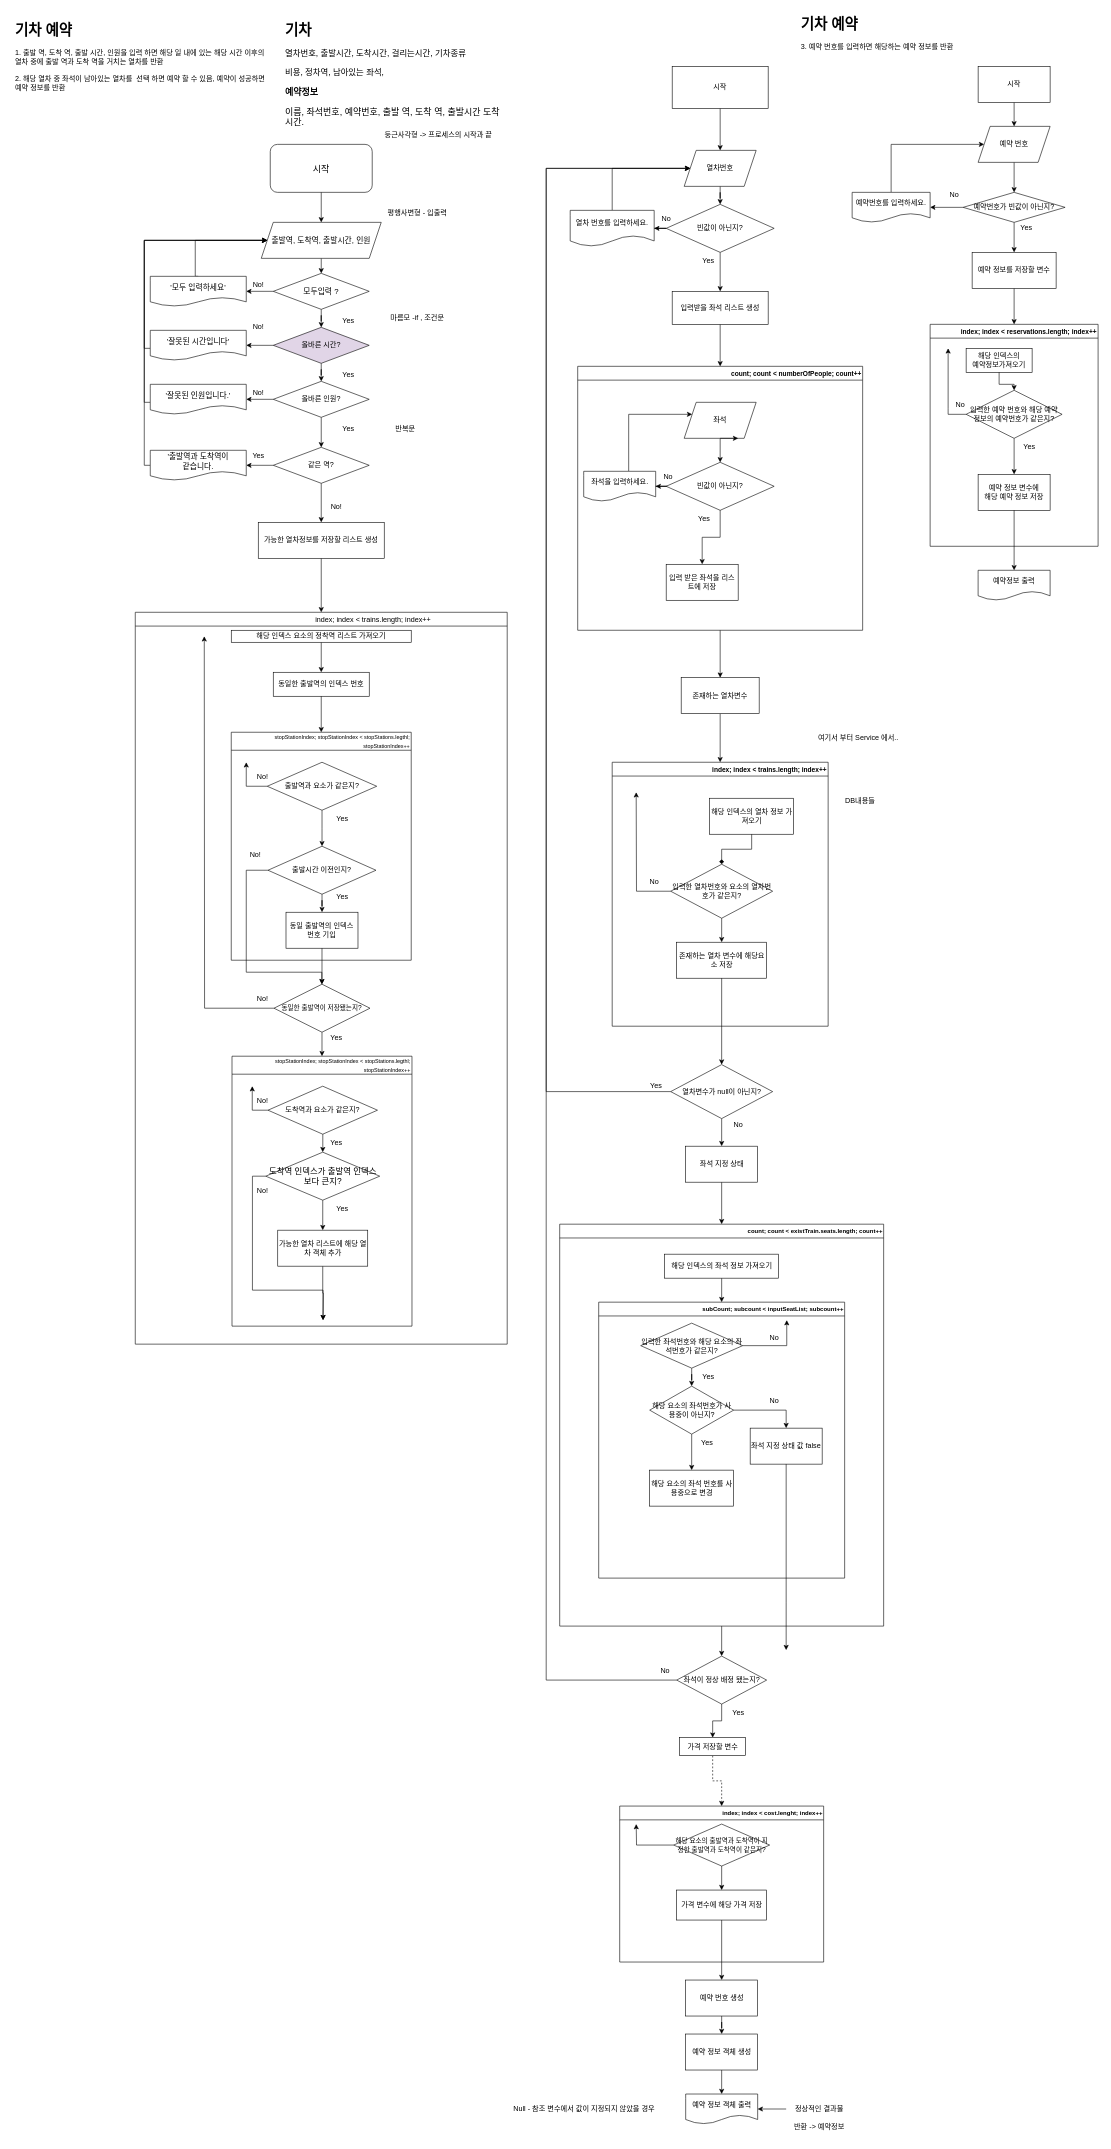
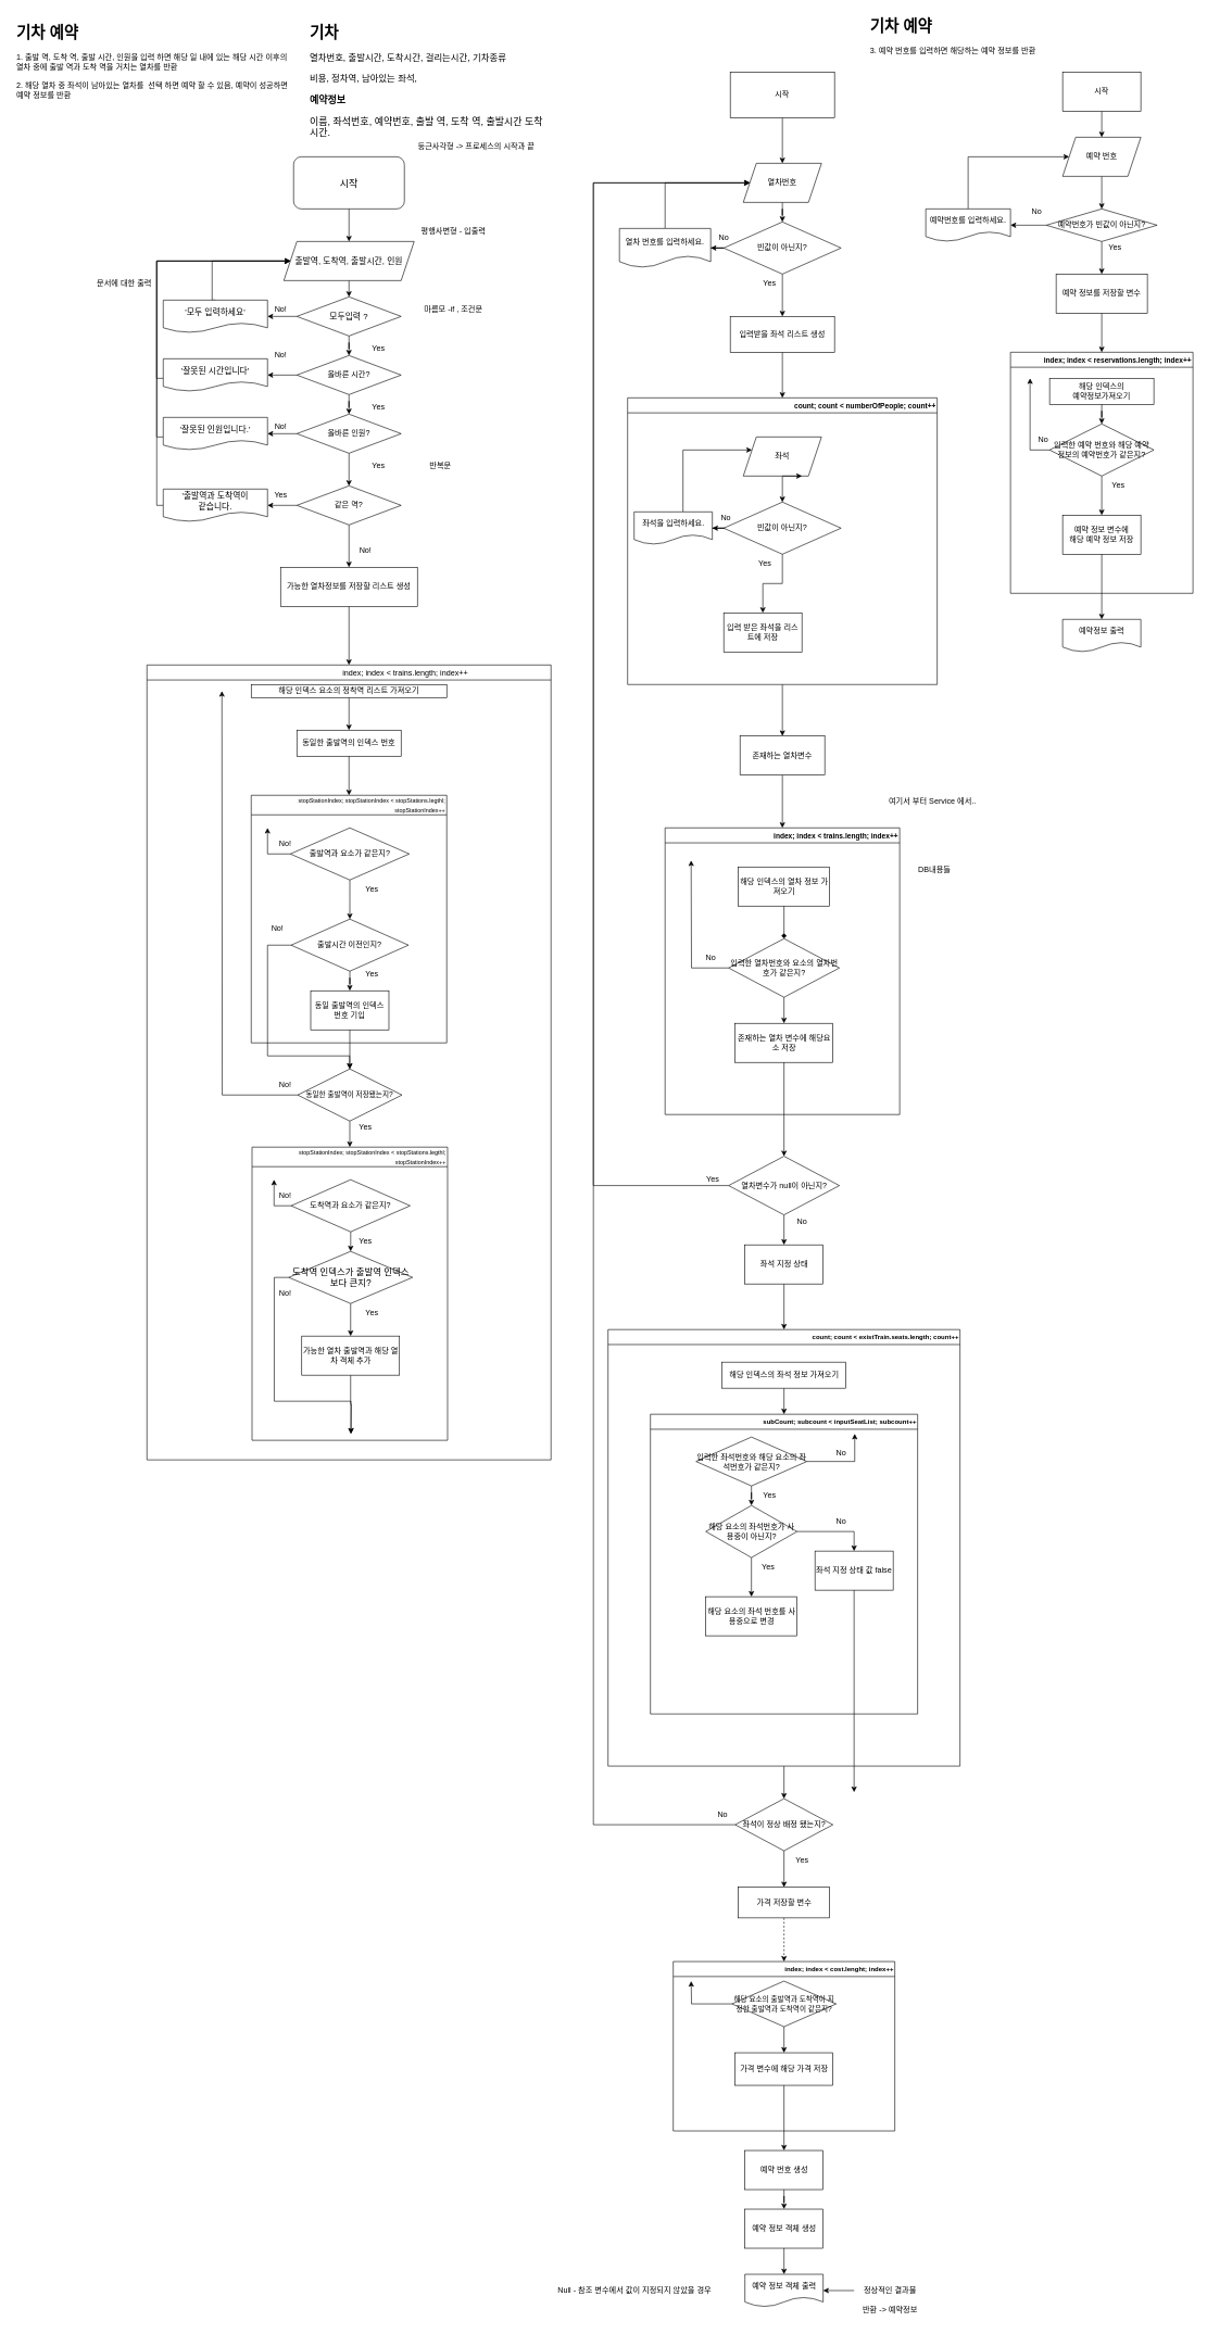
+ <mxCell id="16" value="문서에 대한 출력" style="text;html=1;align=center;verticalAlign=middle;resizable=0;points=[];autosize=1;strokeColor=none;fillColor=none;" parent="1" vertex="1"><mxGeometry x="135" y="420" width="110" height="30" as="geometry" /></mxCell>
- <mxCell id="13" value="마름모 -if , 조건문" style="text;html=1;align=center;verticalAlign=middle;resizable=0;points=[];autosize=1;strokeColor=none;fillColor=none;" parent="1" vertex="1"><mxGeometry x="635" y="515" width="120" height="30" as="geometry" /></mxCell>
+ <mxCell id="13" value="마름모 -if , 조건문" style="text;html=1;align=center;verticalAlign=middle;resizable=0;points=[];autosize=1;strokeColor=none;fillColor=none;" parent="1" vertex="1"><mxGeometry x="635" y="460" width="120" height="30" as="geometry" /></mxCell>
- <mxCell id="20" value="올바른 시간?" style="rhombus;whiteSpace=wrap;html=1;fillColor=#e1d5e7;" parent="1" vertex="1"><mxGeometry x="455" y="545" width="160" height="60" as="geometry" /></mxCell>
+ <mxCell id="20" value="올바른 시간?" style="rhombus;whiteSpace=wrap;html=1;" parent="1" vertex="1"><mxGeometry x="455" y="545" width="160" height="60" as="geometry" /></mxCell>
- <mxCell id="178" value="해당 인덱스의 &lt;br&gt;예약정보가져오기" style="whiteSpace=wrap;html=1;" parent="177" vertex="1"><mxGeometry x="60" y="40" width="110" height="40" as="geometry" /></mxCell>
+ <mxCell id="178" value="해당 인덱스의 &lt;br&gt;예약정보가져오기" style="whiteSpace=wrap;html=1;" parent="177" vertex="1"><mxGeometry x="60" y="40" width="160" height="40" as="geometry" /></mxCell>
- <mxCell id="108" value="해당 인덱스의 열차 정보 가져오기" style="whiteSpace=wrap;html=1;" parent="107" vertex="1"><mxGeometry x="162.5" y="60" width="140" height="60" as="geometry" /></mxCell>
+ <mxCell id="108" value="해당 인덱스의 열차 정보 가져오기" style="whiteSpace=wrap;html=1;" parent="107" vertex="1"><mxGeometry x="112.5" y="60" width="140" height="60" as="geometry" /></mxCell>
- <mxCell id="47" value="가능한 열차 리스트에 해당 열차 객체 추가" style="whiteSpace=wrap;html=1;" parent="39" vertex="1"><mxGeometry x="76.25" y="290" width="150" height="60" as="geometry" /></mxCell>
+ <mxCell id="47" value="가능한 열차 출발역과 해당 열차 객체 추가" style="whiteSpace=wrap;html=1;" parent="39" vertex="1"><mxGeometry x="76.25" y="290" width="150" height="60" as="geometry" /></mxCell>
- <mxCell id="150" value="가격 저장할 변수" style="whiteSpace=wrap;html=1;" parent="1" vertex="1"><mxGeometry x="1132.5" y="2896" width="110" height="30" as="geometry" /></mxCell>
+ <mxCell id="150" value="가격 저장할 변수" style="whiteSpace=wrap;html=1;" parent="1" vertex="1"><mxGeometry x="1132.5" y="2896" width="140" height="47" as="geometry" /></mxCell>
